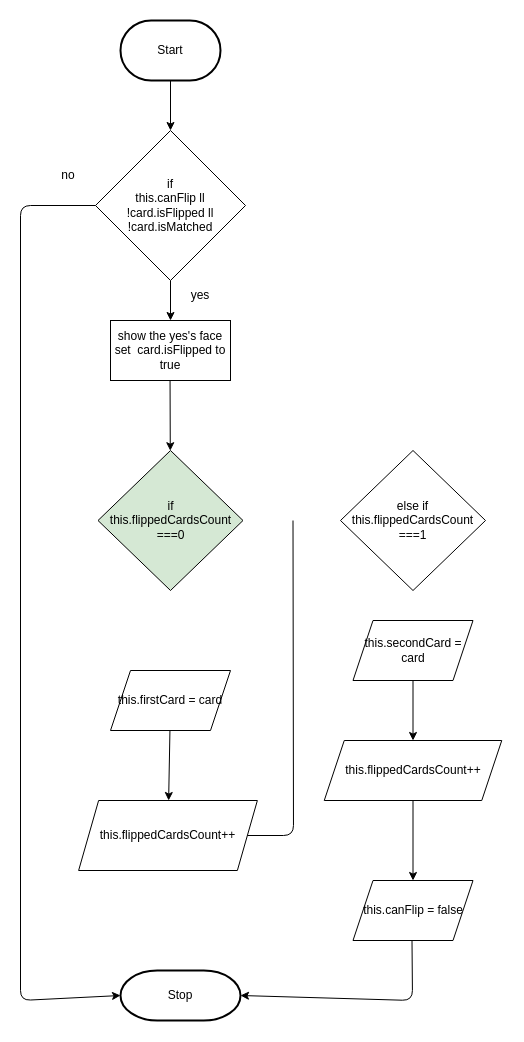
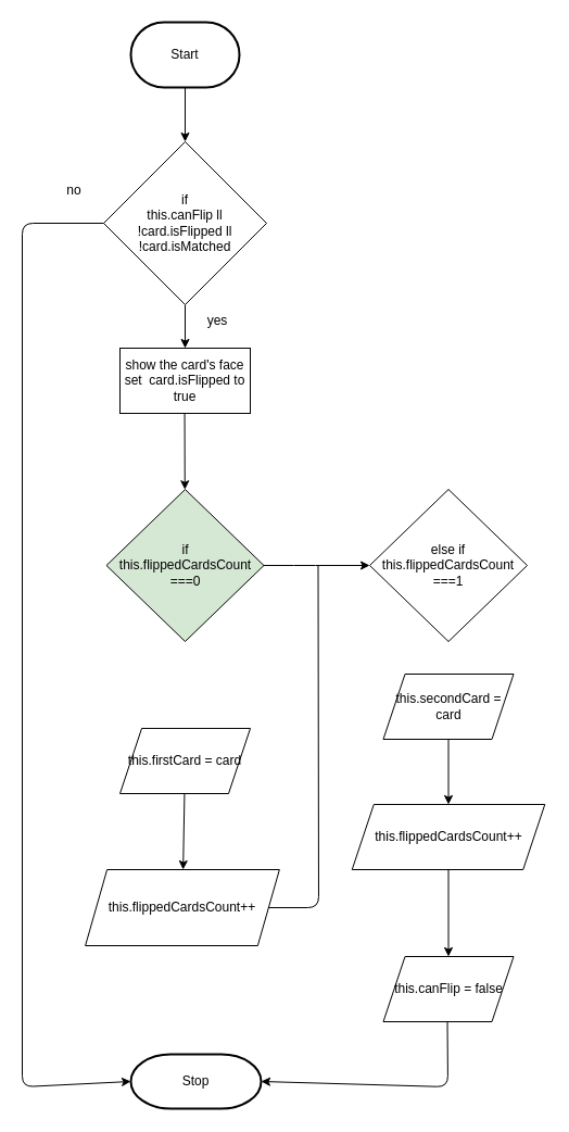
- <mxCell id="11" value="show the yes's face&lt;div&gt;set&amp;nbsp; card.isFlipped to true&lt;/div&gt;" style="rounded=0;whiteSpace=wrap;html=1;" vertex="1" parent="1"><mxGeometry x="110" y="320" width="120" height="60" as="geometry" /></mxCell>
+ <mxCell id="11" value="show the card's face&lt;div&gt;set&amp;nbsp; card.isFlipped to true&lt;/div&gt;" style="rounded=0;whiteSpace=wrap;html=1;" vertex="1" parent="1"><mxGeometry x="110" y="320" width="120" height="60" as="geometry" /></mxCell>
+ <mxCell id="9" value="" style="edgeStyle=none;html=1;entryX=0;entryY=0.5;entryDx=0;entryDy=0;exitX=1;exitY=0.5;exitDx=0;exitDy=0;" edge="1" parent="1" source="10" target="8"><mxGeometry relative="1" as="geometry"><mxPoint x="215" y="769.33" as="sourcePoint" /><mxPoint x="315" y="769.33" as="targetPoint" /><Array as="points"><mxPoint x="280" y="520" /></Array></mxGeometry></mxCell>
